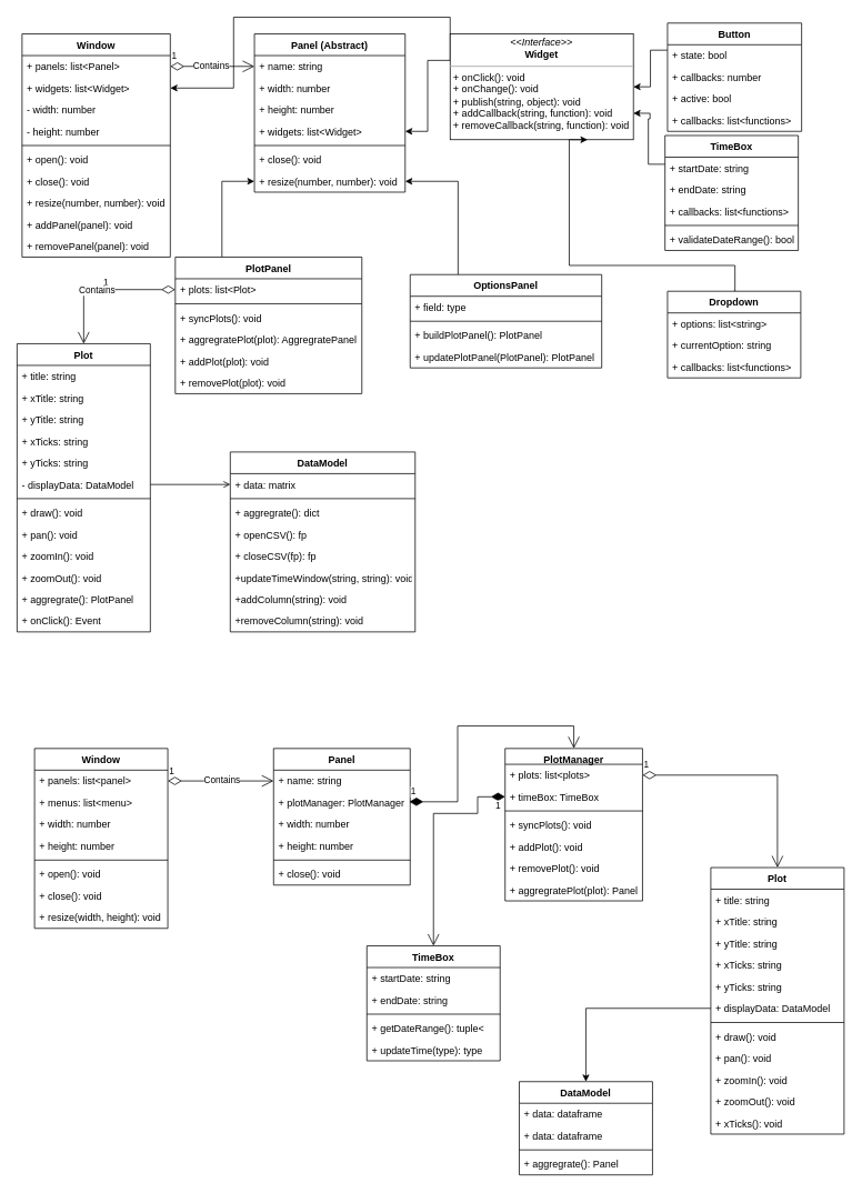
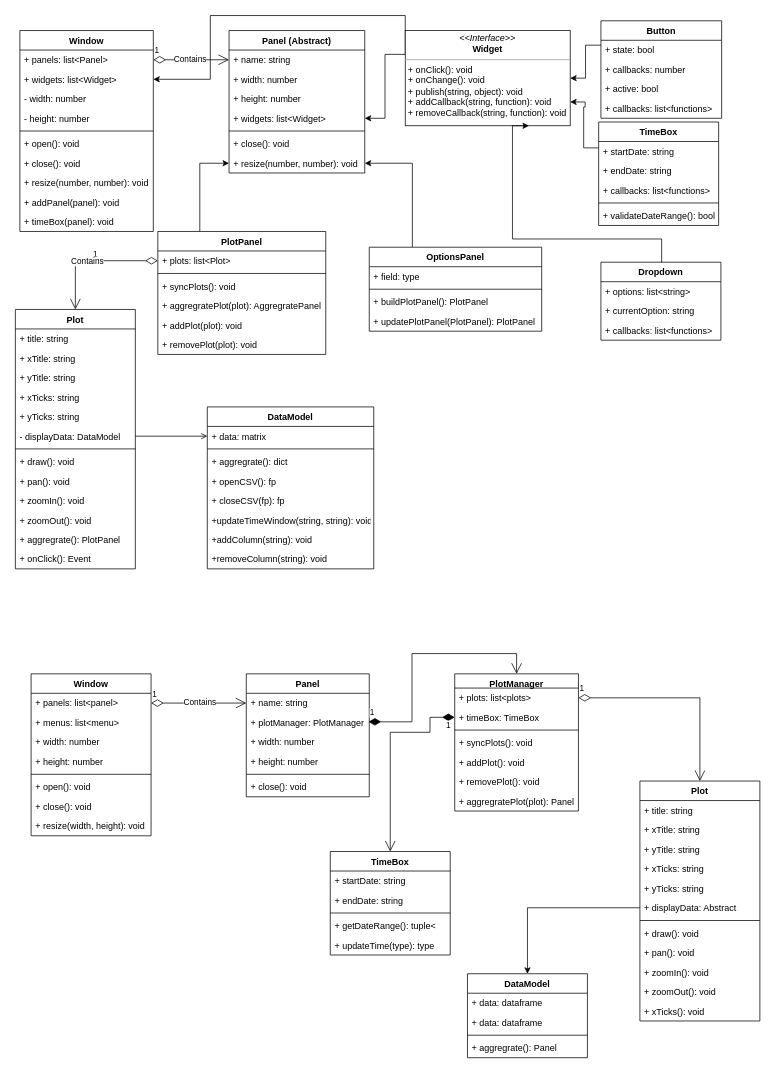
- <mxCell id="66" value="+ removePanel(panel): void" style="text;strokeColor=none;fillColor=none;align=left;verticalAlign=top;spacingLeft=4;spacingRight=4;overflow=hidden;rotatable=0;points=[[0,0.5],[1,0.5]];portConstraint=eastwest;" parent="56" vertex="1"><mxGeometry y="242" width="178" height="26" as="geometry" /></mxCell>
+ <mxCell id="66" value="+ timeBox(panel): void" style="text;strokeColor=none;fillColor=none;align=left;verticalAlign=top;spacingLeft=4;spacingRight=4;overflow=hidden;rotatable=0;points=[[0,0.5],[1,0.5]];portConstraint=eastwest;" parent="56" vertex="1"><mxGeometry y="242" width="178" height="26" as="geometry" /></mxCell>
- <mxCell id="24" value="+ displayData: DataModel" style="text;strokeColor=none;fillColor=none;align=left;verticalAlign=top;spacingLeft=4;spacingRight=4;overflow=hidden;rotatable=0;points=[[0,0.5],[1,0.5]];portConstraint=eastwest;" parent="18" vertex="1"><mxGeometry y="156" width="160" height="26" as="geometry" /></mxCell>
+ <mxCell id="24" value="+ displayData: Abstract" style="text;strokeColor=none;fillColor=none;align=left;verticalAlign=top;spacingLeft=4;spacingRight=4;overflow=hidden;rotatable=0;points=[[0,0.5],[1,0.5]];portConstraint=eastwest;" parent="18" vertex="1"><mxGeometry y="156" width="160" height="26" as="geometry" /></mxCell>
